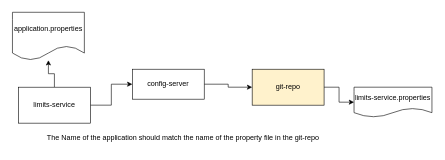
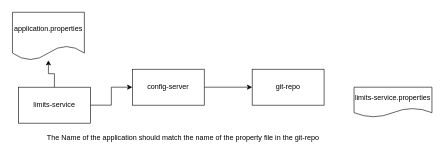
- <mxCell id="7" value="config-server" style="whiteSpace=wrap;html=1;rounded=0;" vertex="1" parent="1"><mxGeometry x="220" y="115" width="120" height="50" as="geometry" /></mxCell>
+ <mxCell id="7" value="config-server" style="whiteSpace=wrap;html=1;rounded=0;" vertex="1" parent="1"><mxGeometry x="220" y="115" width="120" height="60" as="geometry" /></mxCell>
- <mxCell id="9" value="git-repo" style="whiteSpace=wrap;html=1;rounded=0;fillColor=#fff2cc;" vertex="1" parent="1"><mxGeometry x="420" y="115" width="120" height="60" as="geometry" /></mxCell>
+ <mxCell id="9" value="git-repo" style="whiteSpace=wrap;html=1;rounded=0;" vertex="1" parent="1"><mxGeometry x="420" y="115" width="120" height="60" as="geometry" /></mxCell>
- <mxCell id="8" style="edgeStyle=orthogonalEdgeStyle;rounded=0;orthogonalLoop=1;jettySize=auto;html=1;entryX=0;entryY=0.5;entryDx=0;entryDy=0;" edge="1" parent="1" source="9" target="10"><mxGeometry relative="1" as="geometry" /></mxCell>
